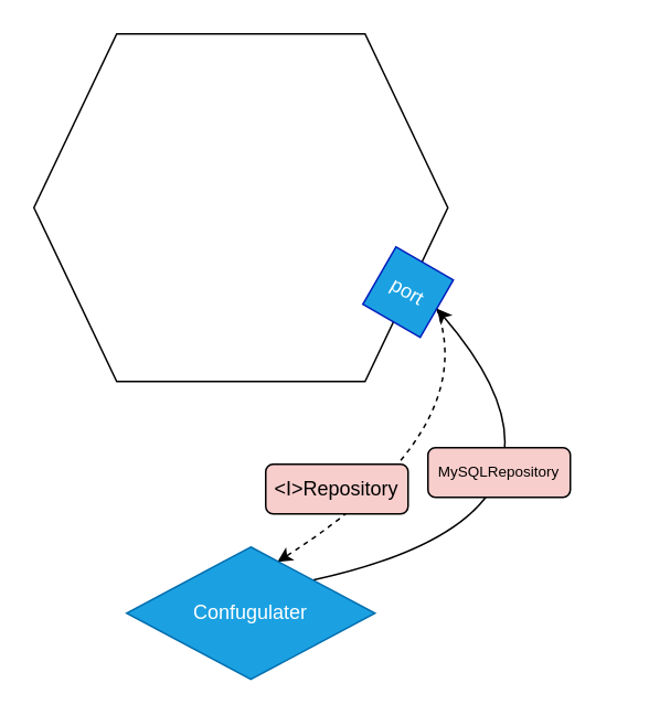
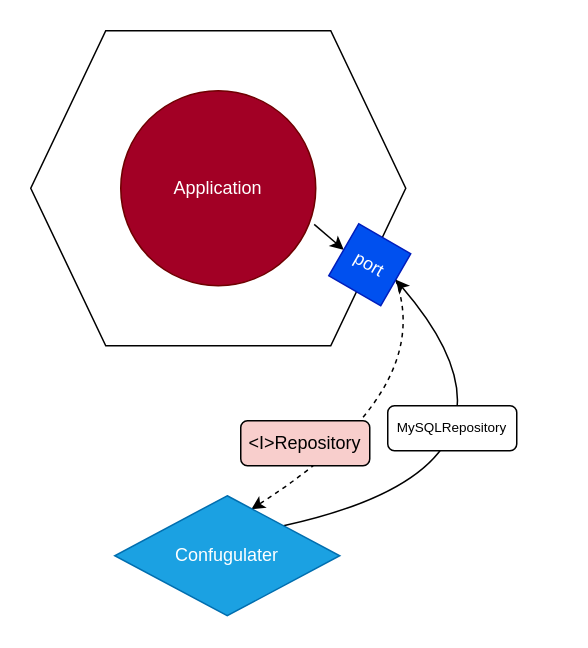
+ <mxCell id="4" value="Application" style="ellipse;whiteSpace=wrap;html=1;aspect=fixed;fillColor=#a20025;fontColor=#ffffff;strokeColor=#6F0000;" vertex="1" parent="1"><mxGeometry x="80" y="60" width="130" height="130" as="geometry" /></mxCell>
+ <mxCell id="3" style="edgeStyle=none;html=1;exitX=0.992;exitY=0.685;exitDx=0;exitDy=0;entryX=0;entryY=0.5;entryDx=0;entryDy=0;exitPerimeter=0;" edge="1" parent="1" source="4" target="6"><mxGeometry relative="1" as="geometry" /></mxCell>
- <mxCell id="6" value="port" style="whiteSpace=wrap;html=1;aspect=fixed;rotation=30;fillColor=#1ba1e2;fontColor=#ffffff;strokeColor=#001DBC;" vertex="1" parent="1"><mxGeometry x="226" y="156" width="40" height="40" as="geometry" /></mxCell>
+ <mxCell id="6" value="port" style="whiteSpace=wrap;html=1;aspect=fixed;rotation=30;fillColor=#0050ef;fontColor=#ffffff;strokeColor=#001DBC;" vertex="1" parent="1"><mxGeometry x="226" y="156" width="40" height="40" as="geometry" /></mxCell>
- <mxCell id="9" value="MySQLRepository" style="rounded=1;whiteSpace=wrap;html=1;fontSize=9;fillColor=#f8cecc;" vertex="1" parent="1"><mxGeometry x="258" y="270" width="86" height="30" as="geometry" /></mxCell>
+ <mxCell id="9" value="MySQLRepository" style="rounded=1;whiteSpace=wrap;html=1;fontSize=9;" vertex="1" parent="1"><mxGeometry x="258" y="270" width="86" height="30" as="geometry" /></mxCell>
